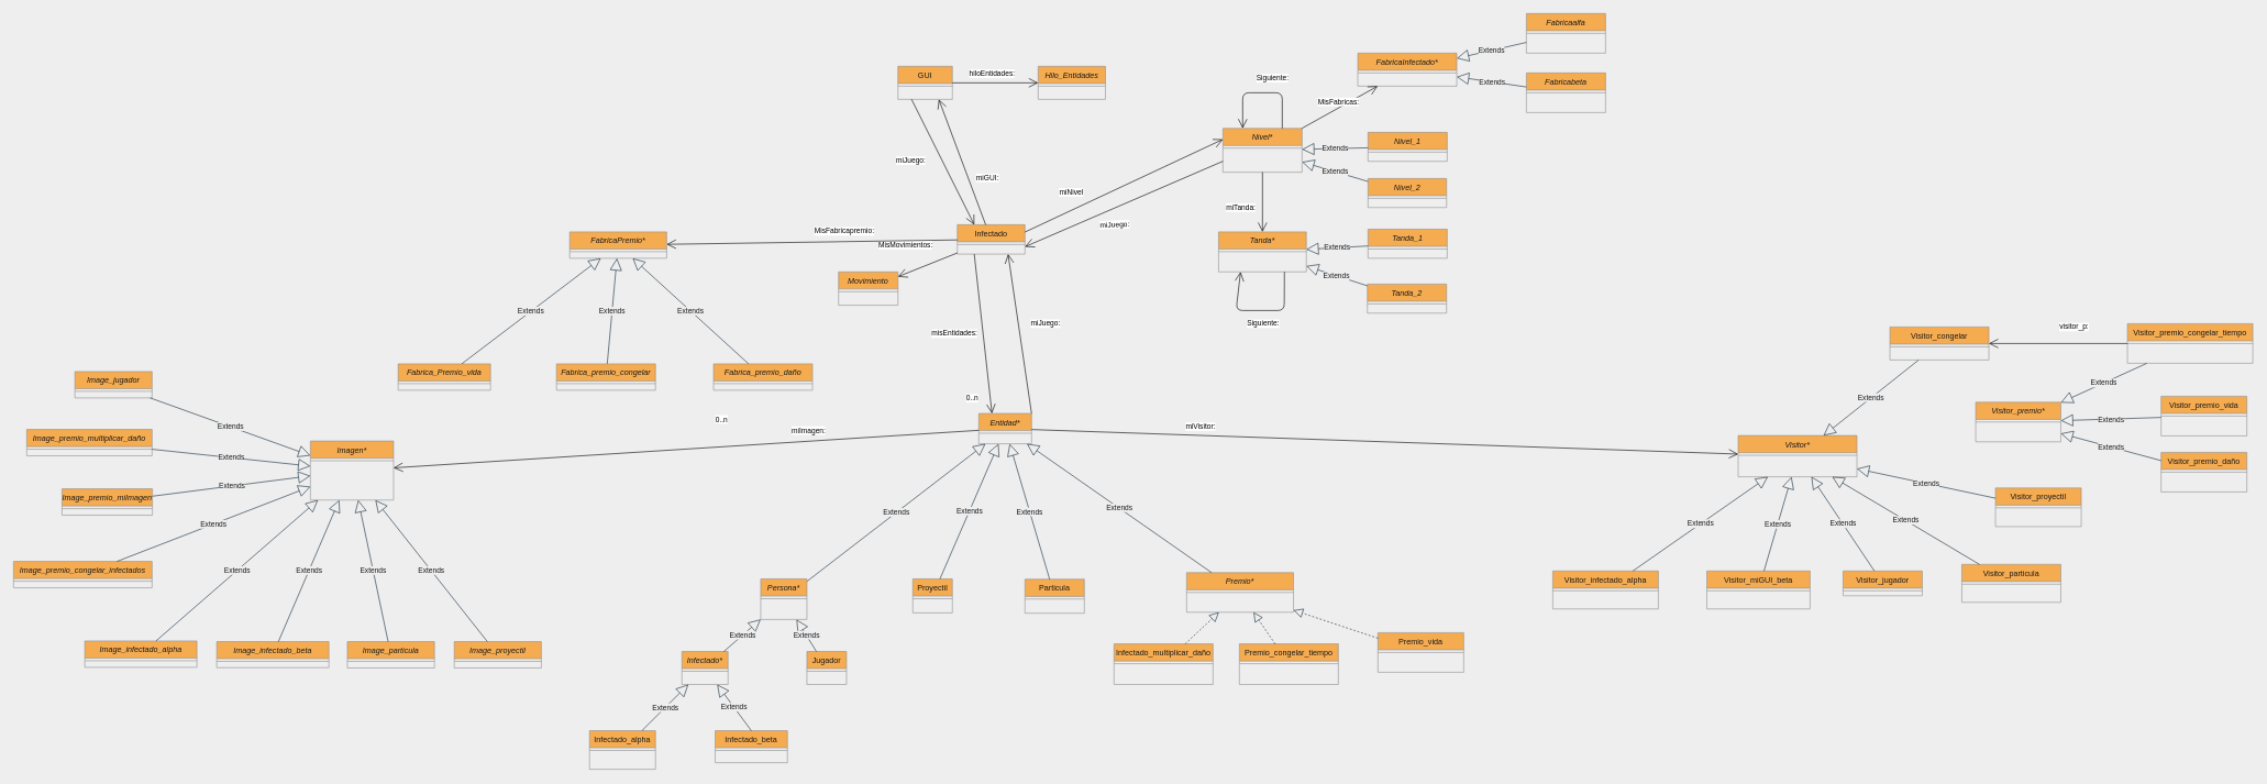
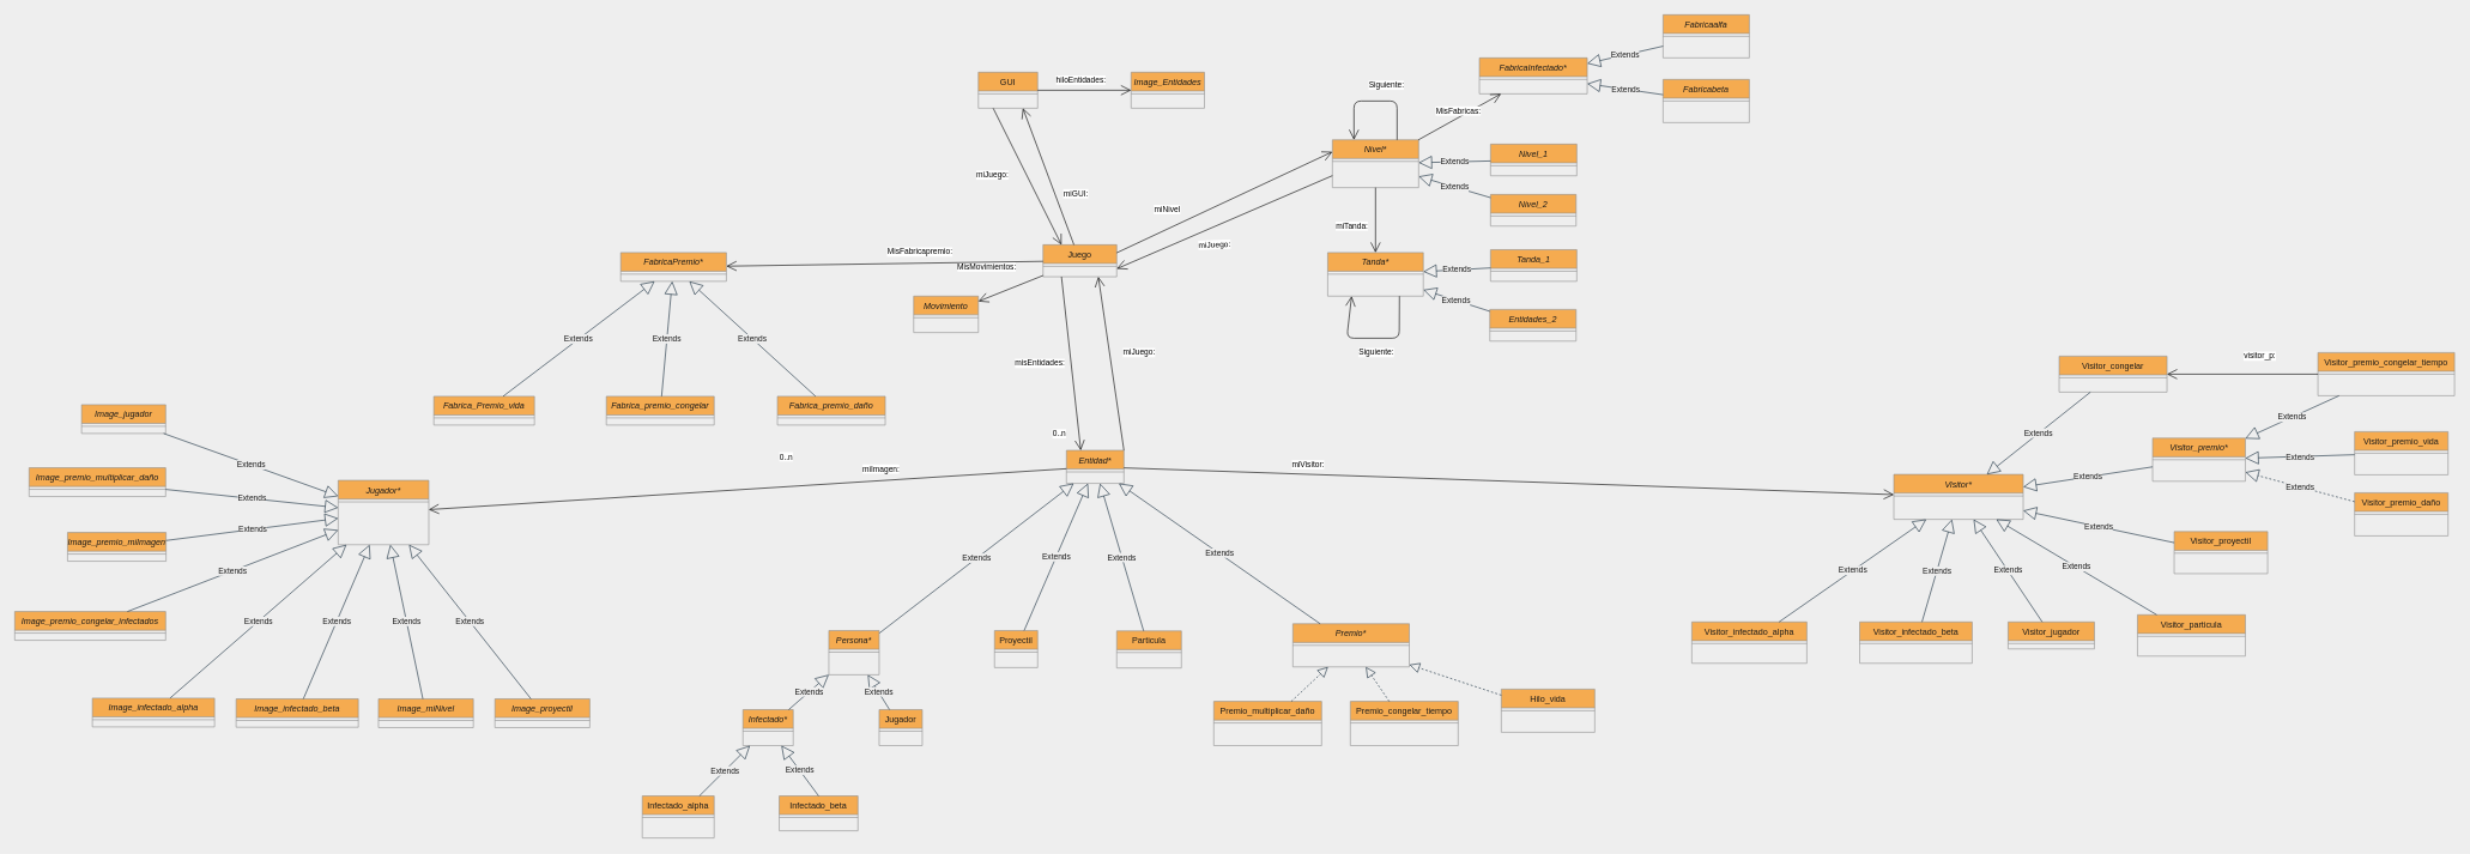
- <mxCell id="132" value="Hilo_Entidades" style="swimlane;fontStyle=2;align=center;verticalAlign=top;childLayout=stackLayout;horizontal=1;startSize=26;horizontalStack=0;resizeParent=1;resizeLast=0;collapsible=1;marginBottom=0;shadow=0;strokeWidth=1;fillColor=#F5AB50;strokeColor=#909090;fontColor=#1A1A1A;" parent="1" vertex="1"><mxGeometry x="1573" y="100" width="102" height="50" as="geometry"><mxRectangle x="230" y="140" width="160" height="26" as="alternateBounds" /></mxGeometry></mxCell>
+ <mxCell id="132" value="Image_Entidades" style="swimlane;fontStyle=2;align=center;verticalAlign=top;childLayout=stackLayout;horizontal=1;startSize=26;horizontalStack=0;resizeParent=1;resizeLast=0;collapsible=1;marginBottom=0;shadow=0;strokeWidth=1;fillColor=#F5AB50;strokeColor=#909090;fontColor=#1A1A1A;" parent="1" vertex="1"><mxGeometry x="1573" y="100" width="102" height="50" as="geometry"><mxRectangle x="230" y="140" width="160" height="26" as="alternateBounds" /></mxGeometry></mxCell>
- <mxCell id="2" value="Infectado" style="swimlane;fontStyle=0;align=center;verticalAlign=top;childLayout=stackLayout;horizontal=1;startSize=26;horizontalStack=0;resizeParent=1;resizeLast=0;collapsible=1;marginBottom=0;shadow=0;strokeWidth=1;fillColor=#F5AB50;strokeColor=#909090;fontColor=#1A1A1A;" parent="1" vertex="1"><mxGeometry x="1450.5" y="340" width="102.5" height="44.5" as="geometry"><mxRectangle x="230" y="140" width="160" height="26" as="alternateBounds" /></mxGeometry></mxCell>
+ <mxCell id="2" value="Juego" style="swimlane;fontStyle=0;align=center;verticalAlign=top;childLayout=stackLayout;horizontal=1;startSize=26;horizontalStack=0;resizeParent=1;resizeLast=0;collapsible=1;marginBottom=0;shadow=0;strokeWidth=1;fillColor=#F5AB50;strokeColor=#909090;fontColor=#1A1A1A;" parent="1" vertex="1"><mxGeometry x="1450.5" y="340" width="102.5" height="44.5" as="geometry"><mxRectangle x="230" y="140" width="160" height="26" as="alternateBounds" /></mxGeometry></mxCell>
- <mxCell id="124" value="Tanda_2" style="swimlane;fontStyle=2;align=center;verticalAlign=top;childLayout=stackLayout;horizontal=1;startSize=26;horizontalStack=0;resizeParent=1;resizeLast=0;collapsible=1;marginBottom=0;shadow=0;strokeWidth=1;fillColor=#F5AB50;strokeColor=#909090;fontColor=#1A1A1A;" parent="1" vertex="1"><mxGeometry x="2072" y="430" width="120" height="44" as="geometry"><mxRectangle x="230" y="140" width="160" height="26" as="alternateBounds" /></mxGeometry></mxCell>
+ <mxCell id="124" value="Entidades_2" style="swimlane;fontStyle=2;align=center;verticalAlign=top;childLayout=stackLayout;horizontal=1;startSize=26;horizontalStack=0;resizeParent=1;resizeLast=0;collapsible=1;marginBottom=0;shadow=0;strokeWidth=1;fillColor=#F5AB50;strokeColor=#909090;fontColor=#1A1A1A;" parent="1" vertex="1"><mxGeometry x="2072" y="430" width="120" height="44" as="geometry"><mxRectangle x="230" y="140" width="160" height="26" as="alternateBounds" /></mxGeometry></mxCell>
+ <mxCell id="150" value="Extends" style="endArrow=block;endSize=16;endFill=0;html=1;labelBackgroundColor=#EEEEEE;strokeColor=#182E3E;fontColor=#1A1A1A;" edge="1" parent="1" source="31" target="6"><mxGeometry width="160" relative="1" as="geometry"><mxPoint x="3084" y="727.497" as="sourcePoint" /><mxPoint x="2914" y="697.383" as="targetPoint" /></mxGeometry></mxCell>
- <mxCell id="37" value="Imagen*" style="swimlane;fontStyle=2;align=center;verticalAlign=top;childLayout=stackLayout;horizontal=1;startSize=26;horizontalStack=0;resizeParent=1;resizeLast=0;collapsible=1;marginBottom=0;shadow=0;strokeWidth=1;fillColor=#F5AB50;strokeColor=#909090;fontColor=#1A1A1A;" parent="1" vertex="1"><mxGeometry x="470" y="667.75" width="126" height="89.5" as="geometry"><mxRectangle x="550" y="140" width="160" height="26" as="alternateBounds" /></mxGeometry></mxCell>
+ <mxCell id="37" value="Jugador*" style="swimlane;fontStyle=2;align=center;verticalAlign=top;childLayout=stackLayout;horizontal=1;startSize=26;horizontalStack=0;resizeParent=1;resizeLast=0;collapsible=1;marginBottom=0;shadow=0;strokeWidth=1;fillColor=#F5AB50;strokeColor=#909090;fontColor=#1A1A1A;" parent="1" vertex="1"><mxGeometry x="470" y="667.75" width="126" height="89.5" as="geometry"><mxRectangle x="550" y="140" width="160" height="26" as="alternateBounds" /></mxGeometry></mxCell>
- <mxCell id="154" value="Extends" style="endArrow=block;endSize=16;endFill=0;html=1;labelBackgroundColor=#EEEEEE;strokeColor=#182E3E;fontColor=#1A1A1A;" edge="1" parent="1" source="82" target="31"><mxGeometry width="160" relative="1" as="geometry"><mxPoint x="3265" y="699.638" as="sourcePoint" /><mxPoint x="3113" y="704.498" as="targetPoint" /></mxGeometry></mxCell>
+ <mxCell id="154" value="Extends" style="endArrow=block;endSize=16;endFill=0;html=1;labelBackgroundColor=#EEEEEE;strokeColor=#182E3E;fontColor=#1A1A1A;dashed=1;" edge="1" parent="1" source="82" target="31"><mxGeometry width="160" relative="1" as="geometry"><mxPoint x="3265" y="699.638" as="sourcePoint" /><mxPoint x="3113" y="704.498" as="targetPoint" /></mxGeometry></mxCell>
- <mxCell id="14" value="Visitor_miGUI_beta" style="swimlane;fontStyle=0;align=center;verticalAlign=top;childLayout=stackLayout;horizontal=1;startSize=26;horizontalStack=0;resizeParent=1;resizeLast=0;collapsible=1;marginBottom=0;shadow=0;strokeWidth=1;fillColor=#F5AB50;strokeColor=#909090;fontColor=#1A1A1A;" parent="1" vertex="1"><mxGeometry x="2586.5" y="864.75" width="156.5" height="57.5" as="geometry"><mxRectangle x="340" y="380" width="170" height="26" as="alternateBounds" /></mxGeometry></mxCell>
+ <mxCell id="14" value="Visitor_infectado_beta" style="swimlane;fontStyle=0;align=center;verticalAlign=top;childLayout=stackLayout;horizontal=1;startSize=26;horizontalStack=0;resizeParent=1;resizeLast=0;collapsible=1;marginBottom=0;shadow=0;strokeWidth=1;fillColor=#F5AB50;strokeColor=#909090;fontColor=#1A1A1A;" parent="1" vertex="1"><mxGeometry x="2586.5" y="864.75" width="156.5" height="57.5" as="geometry"><mxRectangle x="340" y="380" width="170" height="26" as="alternateBounds" /></mxGeometry></mxCell>
- <mxCell id="54" value="Premio_vida" style="swimlane;fontStyle=0;align=center;verticalAlign=top;childLayout=stackLayout;horizontal=1;startSize=26;horizontalStack=0;resizeParent=1;resizeLast=0;collapsible=1;marginBottom=0;shadow=0;strokeWidth=1;fillColor=#F5AB50;strokeColor=#909090;fontColor=#1A1A1A;" parent="1" vertex="1"><mxGeometry x="2088" y="958.25" width="130" height="60" as="geometry"><mxRectangle x="550" y="140" width="160" height="26" as="alternateBounds" /></mxGeometry></mxCell>
+ <mxCell id="54" value="Hilo_vida" style="swimlane;fontStyle=0;align=center;verticalAlign=top;childLayout=stackLayout;horizontal=1;startSize=26;horizontalStack=0;resizeParent=1;resizeLast=0;collapsible=1;marginBottom=0;shadow=0;strokeWidth=1;fillColor=#F5AB50;strokeColor=#909090;fontColor=#1A1A1A;" parent="1" vertex="1"><mxGeometry x="2088" y="958.25" width="130" height="60" as="geometry"><mxRectangle x="550" y="140" width="160" height="26" as="alternateBounds" /></mxGeometry></mxCell>
- <mxCell id="52" value="Image_particula" style="swimlane;fontStyle=2;align=center;verticalAlign=top;childLayout=stackLayout;horizontal=1;startSize=26;horizontalStack=0;resizeParent=1;resizeLast=0;collapsible=1;marginBottom=0;shadow=0;strokeWidth=1;fillColor=#F5AB50;strokeColor=#909090;fontColor=#1A1A1A;" parent="1" vertex="1"><mxGeometry x="526" y="971.75" width="132" height="40" as="geometry"><mxRectangle x="550" y="140" width="160" height="26" as="alternateBounds" /></mxGeometry></mxCell>
+ <mxCell id="52" value="Image_miNivel" style="swimlane;fontStyle=2;align=center;verticalAlign=top;childLayout=stackLayout;horizontal=1;startSize=26;horizontalStack=0;resizeParent=1;resizeLast=0;collapsible=1;marginBottom=0;shadow=0;strokeWidth=1;fillColor=#F5AB50;strokeColor=#909090;fontColor=#1A1A1A;" parent="1" vertex="1"><mxGeometry x="526" y="971.75" width="132" height="40" as="geometry"><mxRectangle x="550" y="140" width="160" height="26" as="alternateBounds" /></mxGeometry></mxCell>
- <mxCell id="58" value="Infectado_multiplicar_daño" style="swimlane;fontStyle=0;align=center;verticalAlign=top;childLayout=stackLayout;horizontal=1;startSize=26;horizontalStack=0;resizeParent=1;resizeLast=0;collapsible=1;marginBottom=0;shadow=0;strokeWidth=1;fillColor=#F5AB50;strokeColor=#909090;fontColor=#1A1A1A;" parent="1" vertex="1"><mxGeometry x="1688" y="975.25" width="150" height="61.5" as="geometry"><mxRectangle x="550" y="140" width="160" height="26" as="alternateBounds" /></mxGeometry></mxCell>
+ <mxCell id="58" value="Premio_multiplicar_daño" style="swimlane;fontStyle=0;align=center;verticalAlign=top;childLayout=stackLayout;horizontal=1;startSize=26;horizontalStack=0;resizeParent=1;resizeLast=0;collapsible=1;marginBottom=0;shadow=0;strokeWidth=1;fillColor=#F5AB50;strokeColor=#909090;fontColor=#1A1A1A;" parent="1" vertex="1"><mxGeometry x="1688" y="975.25" width="150" height="61.5" as="geometry"><mxRectangle x="550" y="140" width="160" height="26" as="alternateBounds" /></mxGeometry></mxCell>
